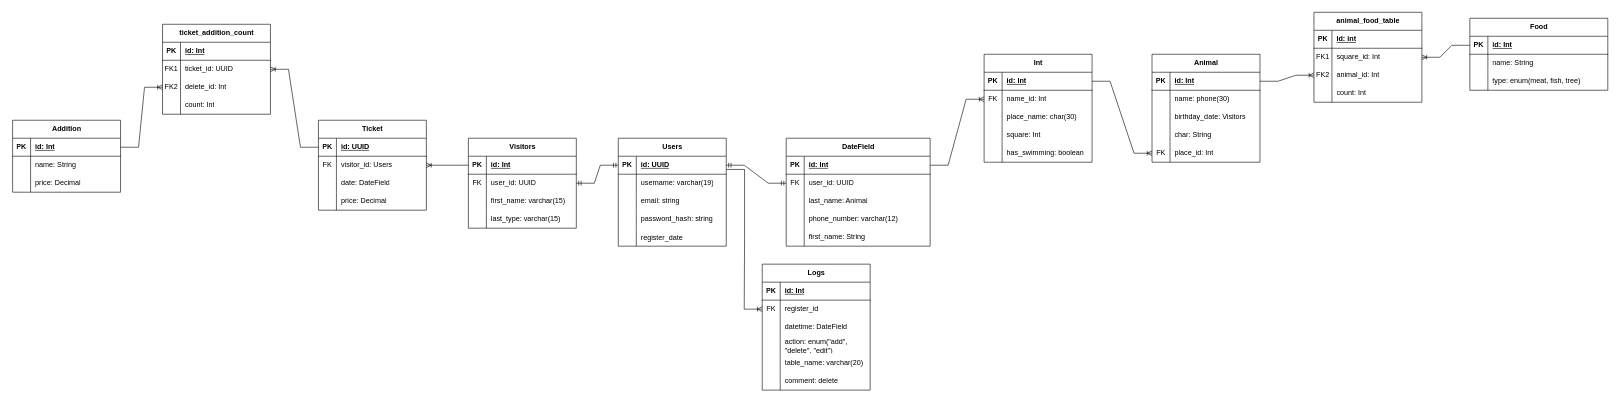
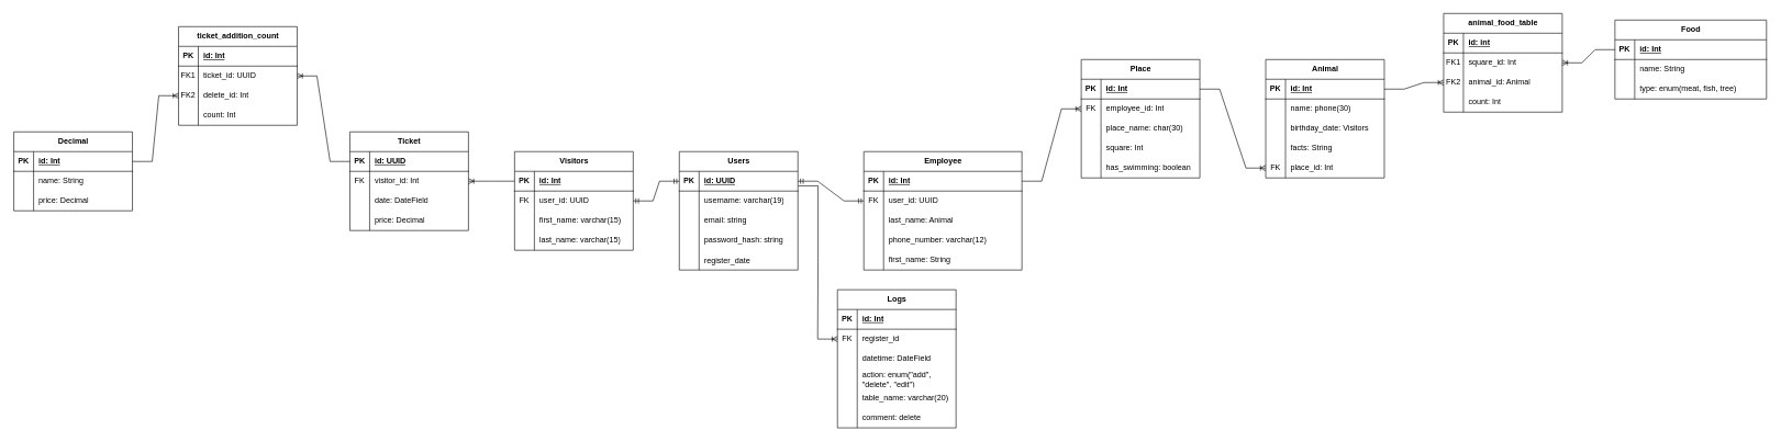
- <mxCell id="87" value="Int" style="shape=table;startSize=30;container=1;collapsible=1;childLayout=tableLayout;fixedRows=1;rowLines=0;fontStyle=1;align=center;resizeLast=1;html=1;" parent="1" vertex="1"><mxGeometry x="1640" y="90" width="180" height="180" as="geometry" /></mxCell>
+ <mxCell id="87" value="Place" style="shape=table;startSize=30;container=1;collapsible=1;childLayout=tableLayout;fixedRows=1;rowLines=0;fontStyle=1;align=center;resizeLast=1;html=1;" parent="1" vertex="1"><mxGeometry x="1640" y="90" width="180" height="180" as="geometry" /></mxCell>
- <mxCell id="139" value="animal_id: Int" style="shape=partialRectangle;connectable=0;fillColor=none;top=0;left=0;bottom=0;right=0;align=left;spacingLeft=6;overflow=hidden;whiteSpace=wrap;html=1;" parent="137" vertex="1"><mxGeometry x="30" width="150" height="30" as="geometry"><mxRectangle width="150" height="30" as="alternateBounds" /></mxGeometry></mxCell>
+ <mxCell id="139" value="animal_id: Animal" style="shape=partialRectangle;connectable=0;fillColor=none;top=0;left=0;bottom=0;right=0;align=left;spacingLeft=6;overflow=hidden;whiteSpace=wrap;html=1;" parent="137" vertex="1"><mxGeometry x="30" width="150" height="30" as="geometry"><mxRectangle width="150" height="30" as="alternateBounds" /></mxGeometry></mxCell>
- <mxCell id="93" value="name_id: Int" style="shape=partialRectangle;connectable=0;fillColor=none;top=0;left=0;bottom=0;right=0;align=left;spacingLeft=6;overflow=hidden;whiteSpace=wrap;html=1;" parent="91" vertex="1"><mxGeometry x="30" width="150" height="30" as="geometry"><mxRectangle width="150" height="30" as="alternateBounds" /></mxGeometry></mxCell>
+ <mxCell id="93" value="employee_id: Int" style="shape=partialRectangle;connectable=0;fillColor=none;top=0;left=0;bottom=0;right=0;align=left;spacingLeft=6;overflow=hidden;whiteSpace=wrap;html=1;" parent="91" vertex="1"><mxGeometry x="30" width="150" height="30" as="geometry"><mxRectangle width="150" height="30" as="alternateBounds" /></mxGeometry></mxCell>
- <mxCell id="45" value="Addition" style="shape=table;startSize=30;container=1;collapsible=1;childLayout=tableLayout;fixedRows=1;rowLines=0;fontStyle=1;align=center;resizeLast=1;html=1;" parent="1" vertex="1"><mxGeometry x="20" y="200" width="180" height="120" as="geometry" /></mxCell>
+ <mxCell id="45" value="Decimal" style="shape=table;startSize=30;container=1;collapsible=1;childLayout=tableLayout;fixedRows=1;rowLines=0;fontStyle=1;align=center;resizeLast=1;html=1;" parent="1" vertex="1"><mxGeometry x="20" y="200" width="180" height="120" as="geometry" /></mxCell>
- <mxCell id="116" value="char: String" style="shape=partialRectangle;connectable=0;fillColor=none;top=0;left=0;bottom=0;right=0;align=left;spacingLeft=6;overflow=hidden;whiteSpace=wrap;html=1;" parent="114" vertex="1"><mxGeometry x="30" width="150" height="30" as="geometry"><mxRectangle width="150" height="30" as="alternateBounds" /></mxGeometry></mxCell>
+ <mxCell id="116" value="facts: String" style="shape=partialRectangle;connectable=0;fillColor=none;top=0;left=0;bottom=0;right=0;align=left;spacingLeft=6;overflow=hidden;whiteSpace=wrap;html=1;" parent="114" vertex="1"><mxGeometry x="30" width="150" height="30" as="geometry"><mxRectangle width="150" height="30" as="alternateBounds" /></mxGeometry></mxCell>
- <mxCell id="71" value="DateField" style="shape=table;startSize=30;container=1;collapsible=1;childLayout=tableLayout;fixedRows=1;rowLines=0;fontStyle=1;align=center;resizeLast=1;html=1;" parent="1" vertex="1"><mxGeometry x="1310" y="230" width="240" height="180" as="geometry" /></mxCell>
+ <mxCell id="71" value="Employee" style="shape=table;startSize=30;container=1;collapsible=1;childLayout=tableLayout;fixedRows=1;rowLines=0;fontStyle=1;align=center;resizeLast=1;html=1;" parent="1" vertex="1"><mxGeometry x="1310" y="230" width="240" height="180" as="geometry" /></mxCell>
- <mxCell id="38" value="visitor&lt;span style=&quot;background-color: initial;&quot;&gt;_id: Users&lt;/span&gt;" style="shape=partialRectangle;connectable=0;fillColor=none;top=0;left=0;bottom=0;right=0;align=left;spacingLeft=6;overflow=hidden;whiteSpace=wrap;html=1;" parent="36" vertex="1"><mxGeometry x="30" width="150" height="30" as="geometry"><mxRectangle width="150" height="30" as="alternateBounds" /></mxGeometry></mxCell>
+ <mxCell id="38" value="visitor&lt;span style=&quot;background-color: initial;&quot;&gt;_id: Int&lt;/span&gt;" style="shape=partialRectangle;connectable=0;fillColor=none;top=0;left=0;bottom=0;right=0;align=left;spacingLeft=6;overflow=hidden;whiteSpace=wrap;html=1;" parent="36" vertex="1"><mxGeometry x="30" width="150" height="30" as="geometry"><mxRectangle width="150" height="30" as="alternateBounds" /></mxGeometry></mxCell>
- <mxCell id="30" value="last_type: varchar(15)" style="shape=partialRectangle;connectable=0;fillColor=none;top=0;left=0;bottom=0;right=0;align=left;spacingLeft=6;overflow=hidden;whiteSpace=wrap;html=1;" parent="28" vertex="1"><mxGeometry x="30" width="150" height="30" as="geometry"><mxRectangle width="150" height="30" as="alternateBounds" /></mxGeometry></mxCell>
+ <mxCell id="30" value="last_name: varchar(15)" style="shape=partialRectangle;connectable=0;fillColor=none;top=0;left=0;bottom=0;right=0;align=left;spacingLeft=6;overflow=hidden;whiteSpace=wrap;html=1;" parent="28" vertex="1"><mxGeometry x="30" width="150" height="30" as="geometry"><mxRectangle width="150" height="30" as="alternateBounds" /></mxGeometry></mxCell>
